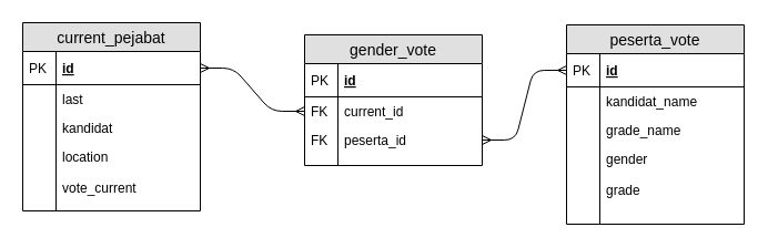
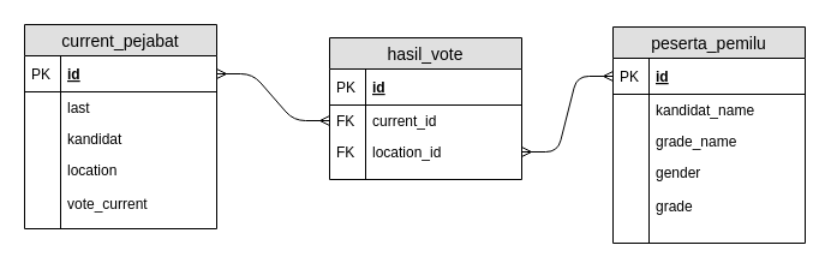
- <mxCell id="22" value="peserta_vote" style="swimlane;fontStyle=0;childLayout=stackLayout;horizontal=1;startSize=26;fillColor=#e0e0e0;horizontalStack=0;resizeParent=1;resizeParentMax=0;resizeLast=0;collapsible=1;marginBottom=0;swimlaneFillColor=#ffffff;align=center;fontSize=14;" vertex="1" parent="1"><mxGeometry x="510" y="22" width="160" height="180" as="geometry" /></mxCell>
+ <mxCell id="22" value="peserta_pemilu" style="swimlane;fontStyle=0;childLayout=stackLayout;horizontal=1;startSize=26;fillColor=#e0e0e0;horizontalStack=0;resizeParent=1;resizeParentMax=0;resizeLast=0;collapsible=1;marginBottom=0;swimlaneFillColor=#ffffff;align=center;fontSize=14;" vertex="1" parent="1"><mxGeometry x="510" y="22" width="160" height="180" as="geometry" /></mxCell>
- <mxCell id="13" value="gender_vote" style="swimlane;fontStyle=0;childLayout=stackLayout;horizontal=1;startSize=26;fillColor=#e0e0e0;horizontalStack=0;resizeParent=1;resizeParentMax=0;resizeLast=0;collapsible=1;marginBottom=0;swimlaneFillColor=#ffffff;align=center;fontSize=14;" vertex="1" parent="1"><mxGeometry x="274" y="31" width="160" height="118" as="geometry" /></mxCell>
+ <mxCell id="13" value="hasil_vote" style="swimlane;fontStyle=0;childLayout=stackLayout;horizontal=1;startSize=26;fillColor=#e0e0e0;horizontalStack=0;resizeParent=1;resizeParentMax=0;resizeLast=0;collapsible=1;marginBottom=0;swimlaneFillColor=#ffffff;align=center;fontSize=14;" vertex="1" parent="1"><mxGeometry x="274" y="31" width="160" height="118" as="geometry" /></mxCell>
- <mxCell id="18" value="peserta_id" style="shape=partialRectangle;top=0;left=0;right=0;bottom=0;align=left;verticalAlign=top;fillColor=none;spacingLeft=34;spacingRight=4;overflow=hidden;rotatable=0;points=[[0,0.5],[1,0.5]];portConstraint=eastwest;dropTarget=0;fontSize=12;" vertex="1" parent="13"><mxGeometry y="82" width="160" height="26" as="geometry" /></mxCell>
+ <mxCell id="18" value="location_id" style="shape=partialRectangle;top=0;left=0;right=0;bottom=0;align=left;verticalAlign=top;fillColor=none;spacingLeft=34;spacingRight=4;overflow=hidden;rotatable=0;points=[[0,0.5],[1,0.5]];portConstraint=eastwest;dropTarget=0;fontSize=12;" vertex="1" parent="13"><mxGeometry y="82" width="160" height="26" as="geometry" /></mxCell>
